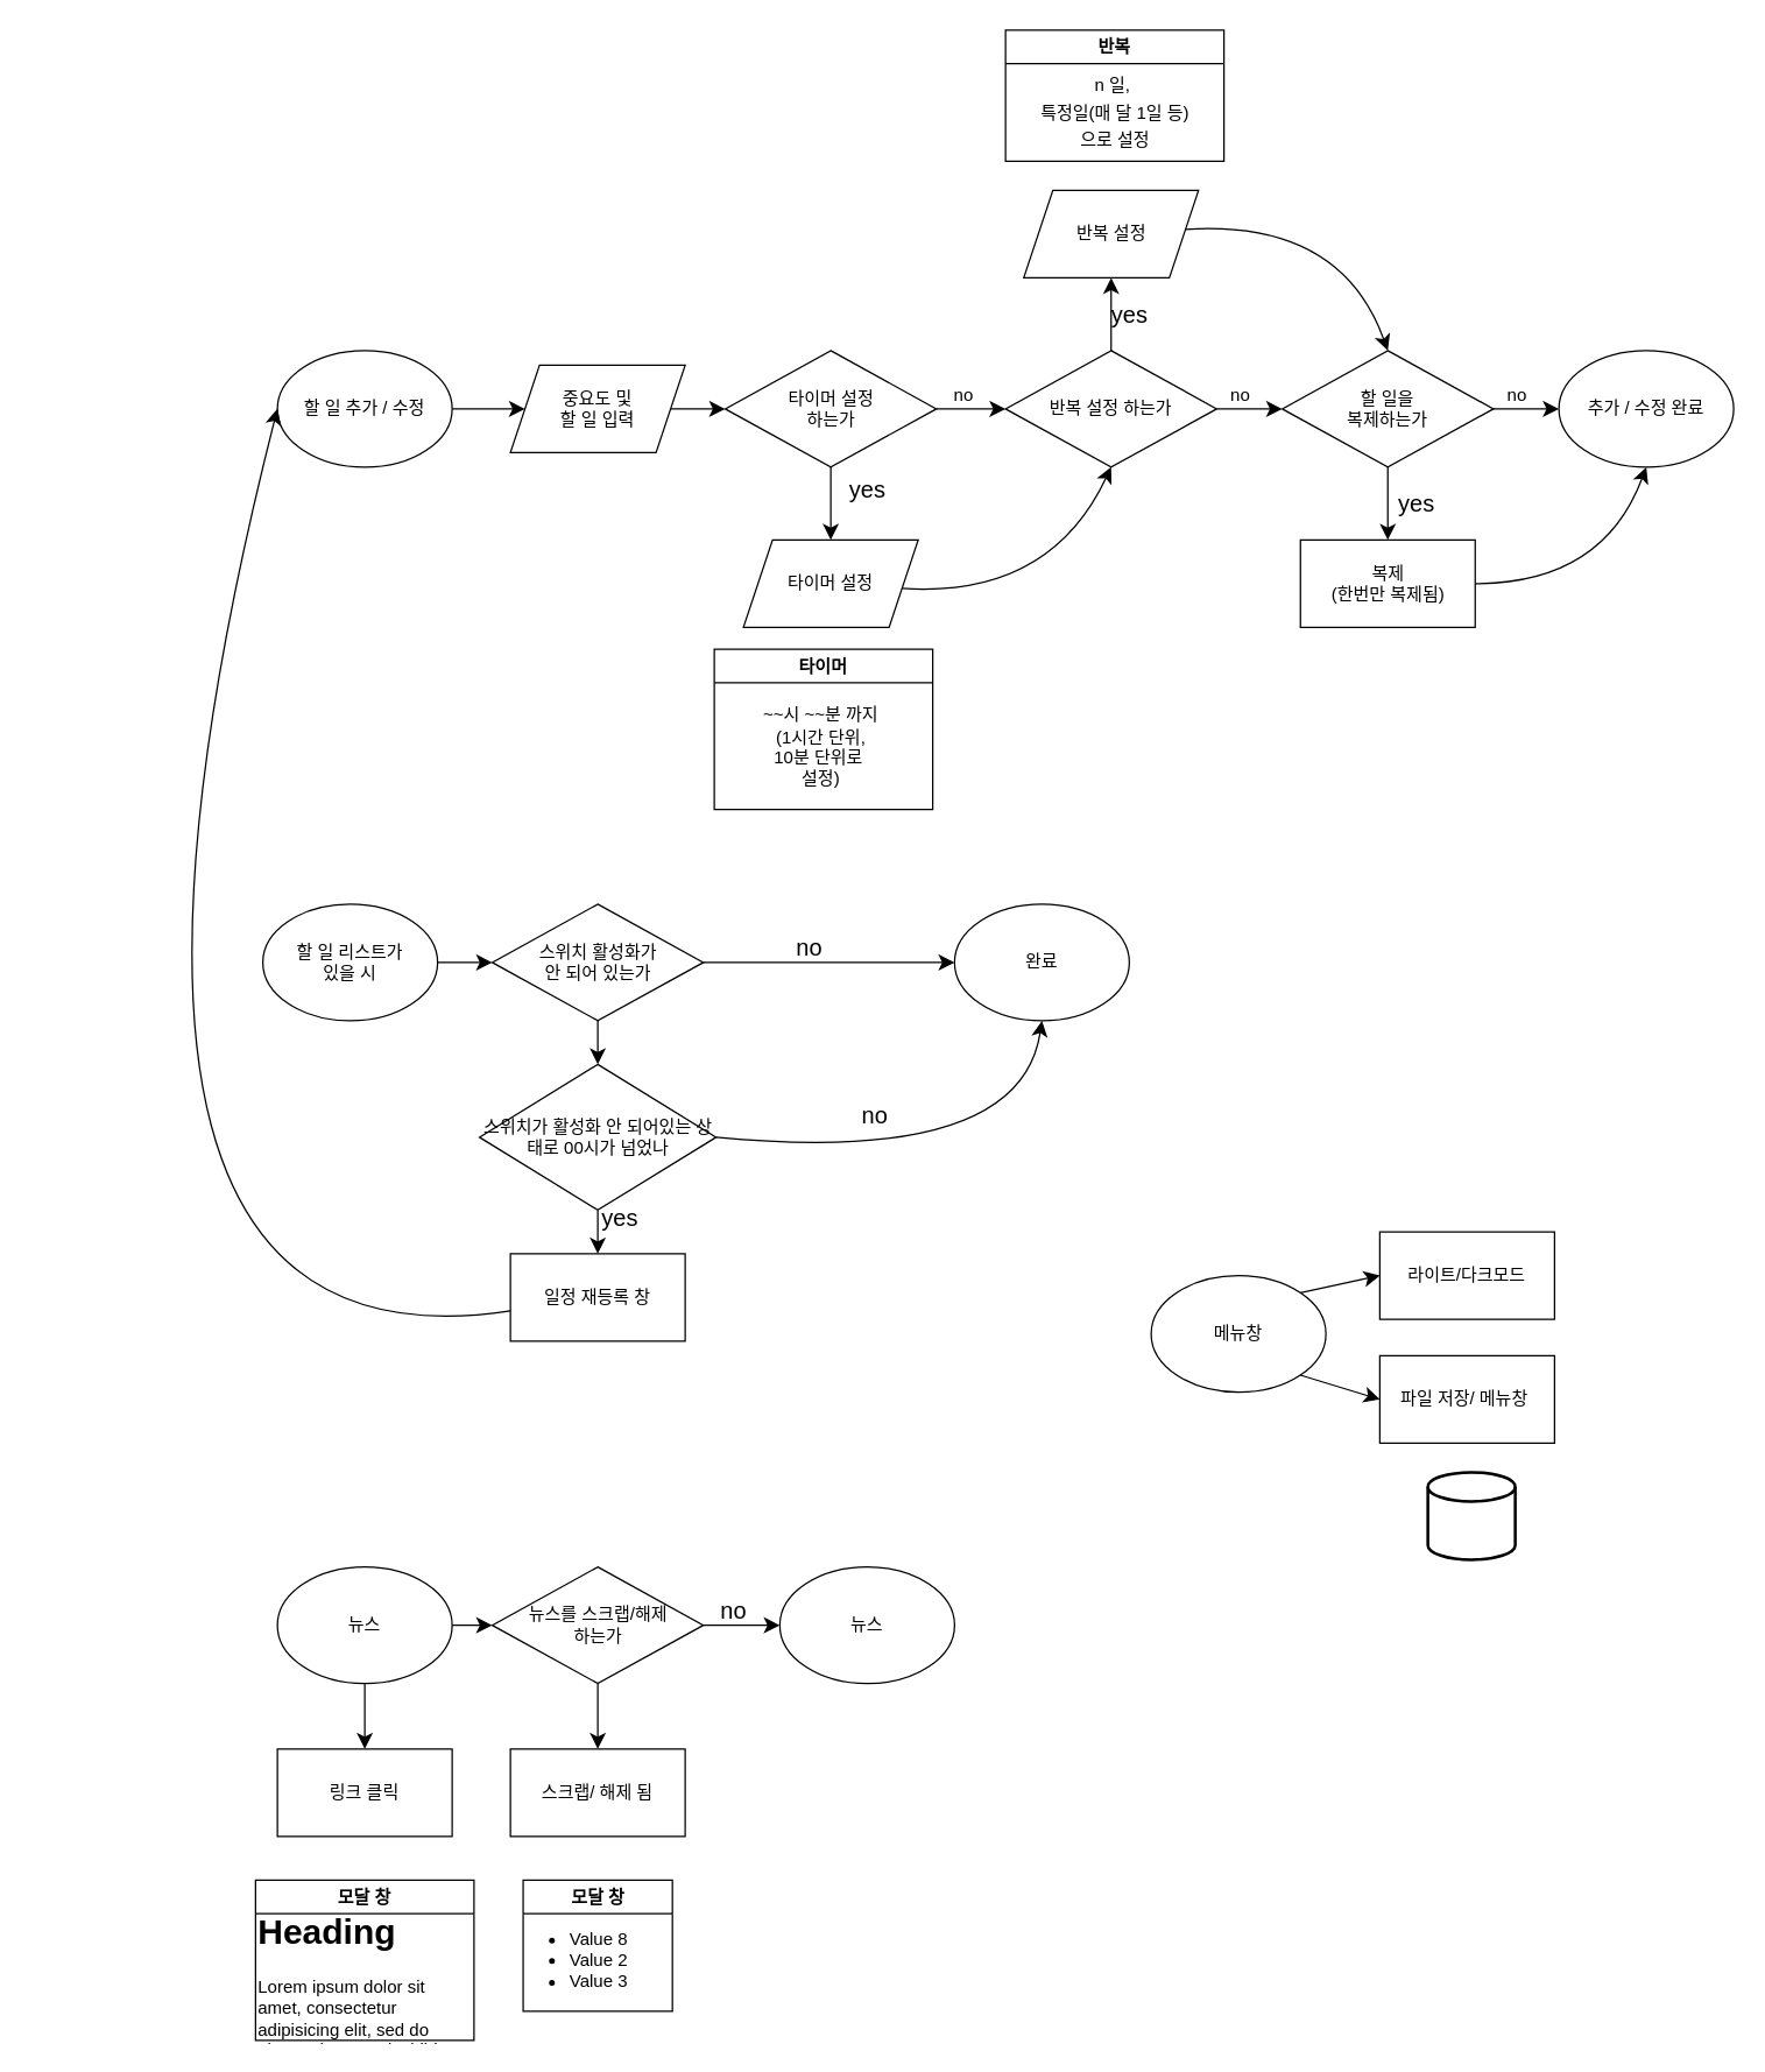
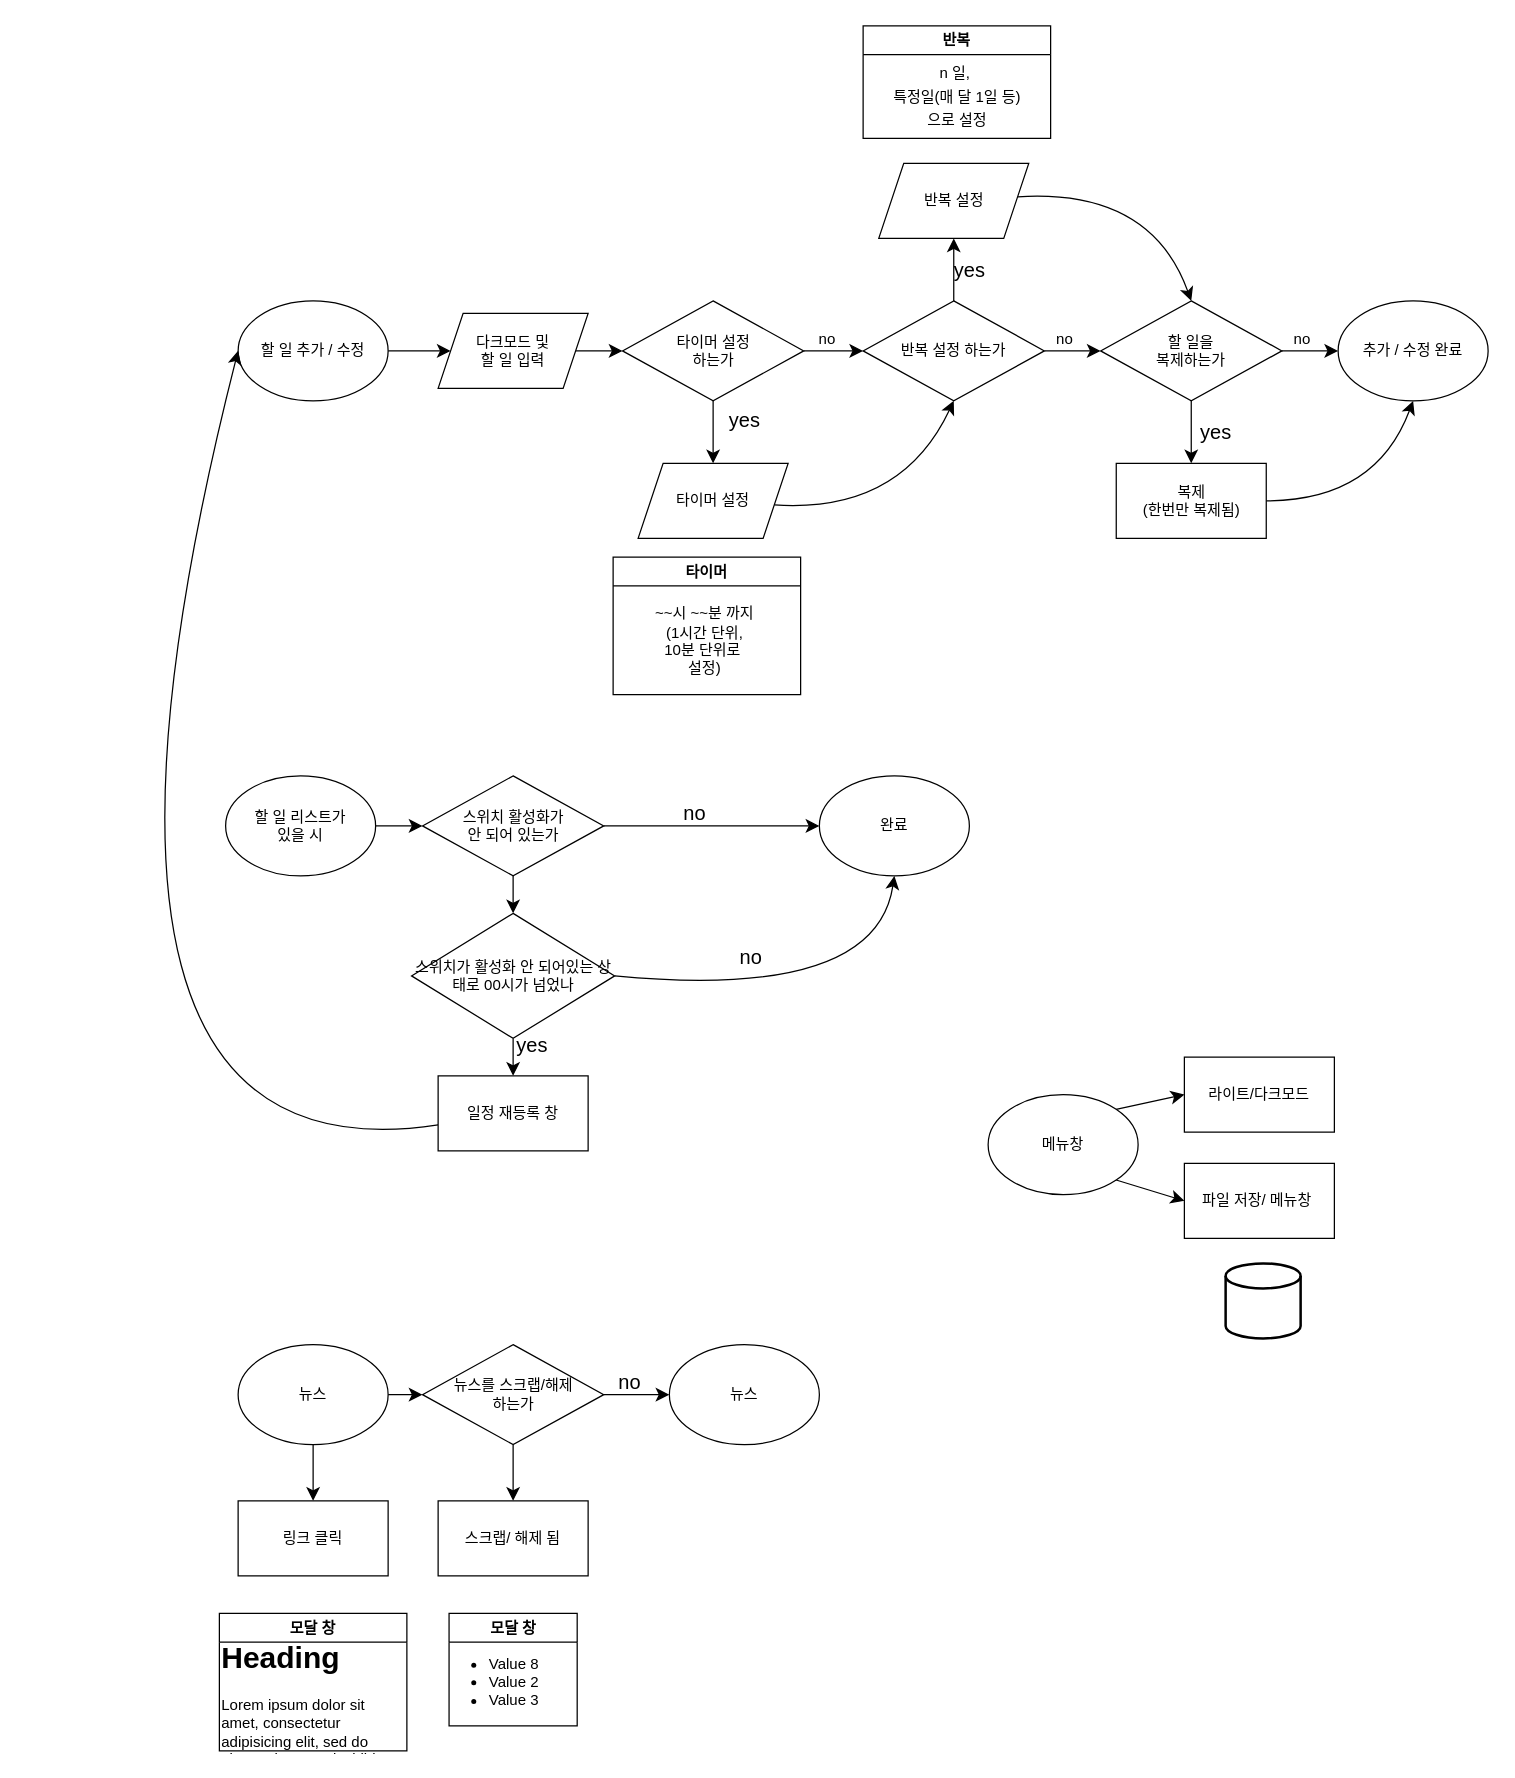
- <mxCell id="9" value="중요도 및&lt;div&gt;할 일 입력&lt;/div&gt;" style="shape=parallelogram;perimeter=parallelogramPerimeter;whiteSpace=wrap;html=1;fixedSize=1;" vertex="1" parent="1"><mxGeometry x="350" y="250" width="120" height="60" as="geometry" /></mxCell>
+ <mxCell id="9" value="다크모드 및&lt;div&gt;할 일 입력&lt;/div&gt;" style="shape=parallelogram;perimeter=parallelogramPerimeter;whiteSpace=wrap;html=1;fixedSize=1;" vertex="1" parent="1"><mxGeometry x="350" y="250" width="120" height="60" as="geometry" /></mxCell>
